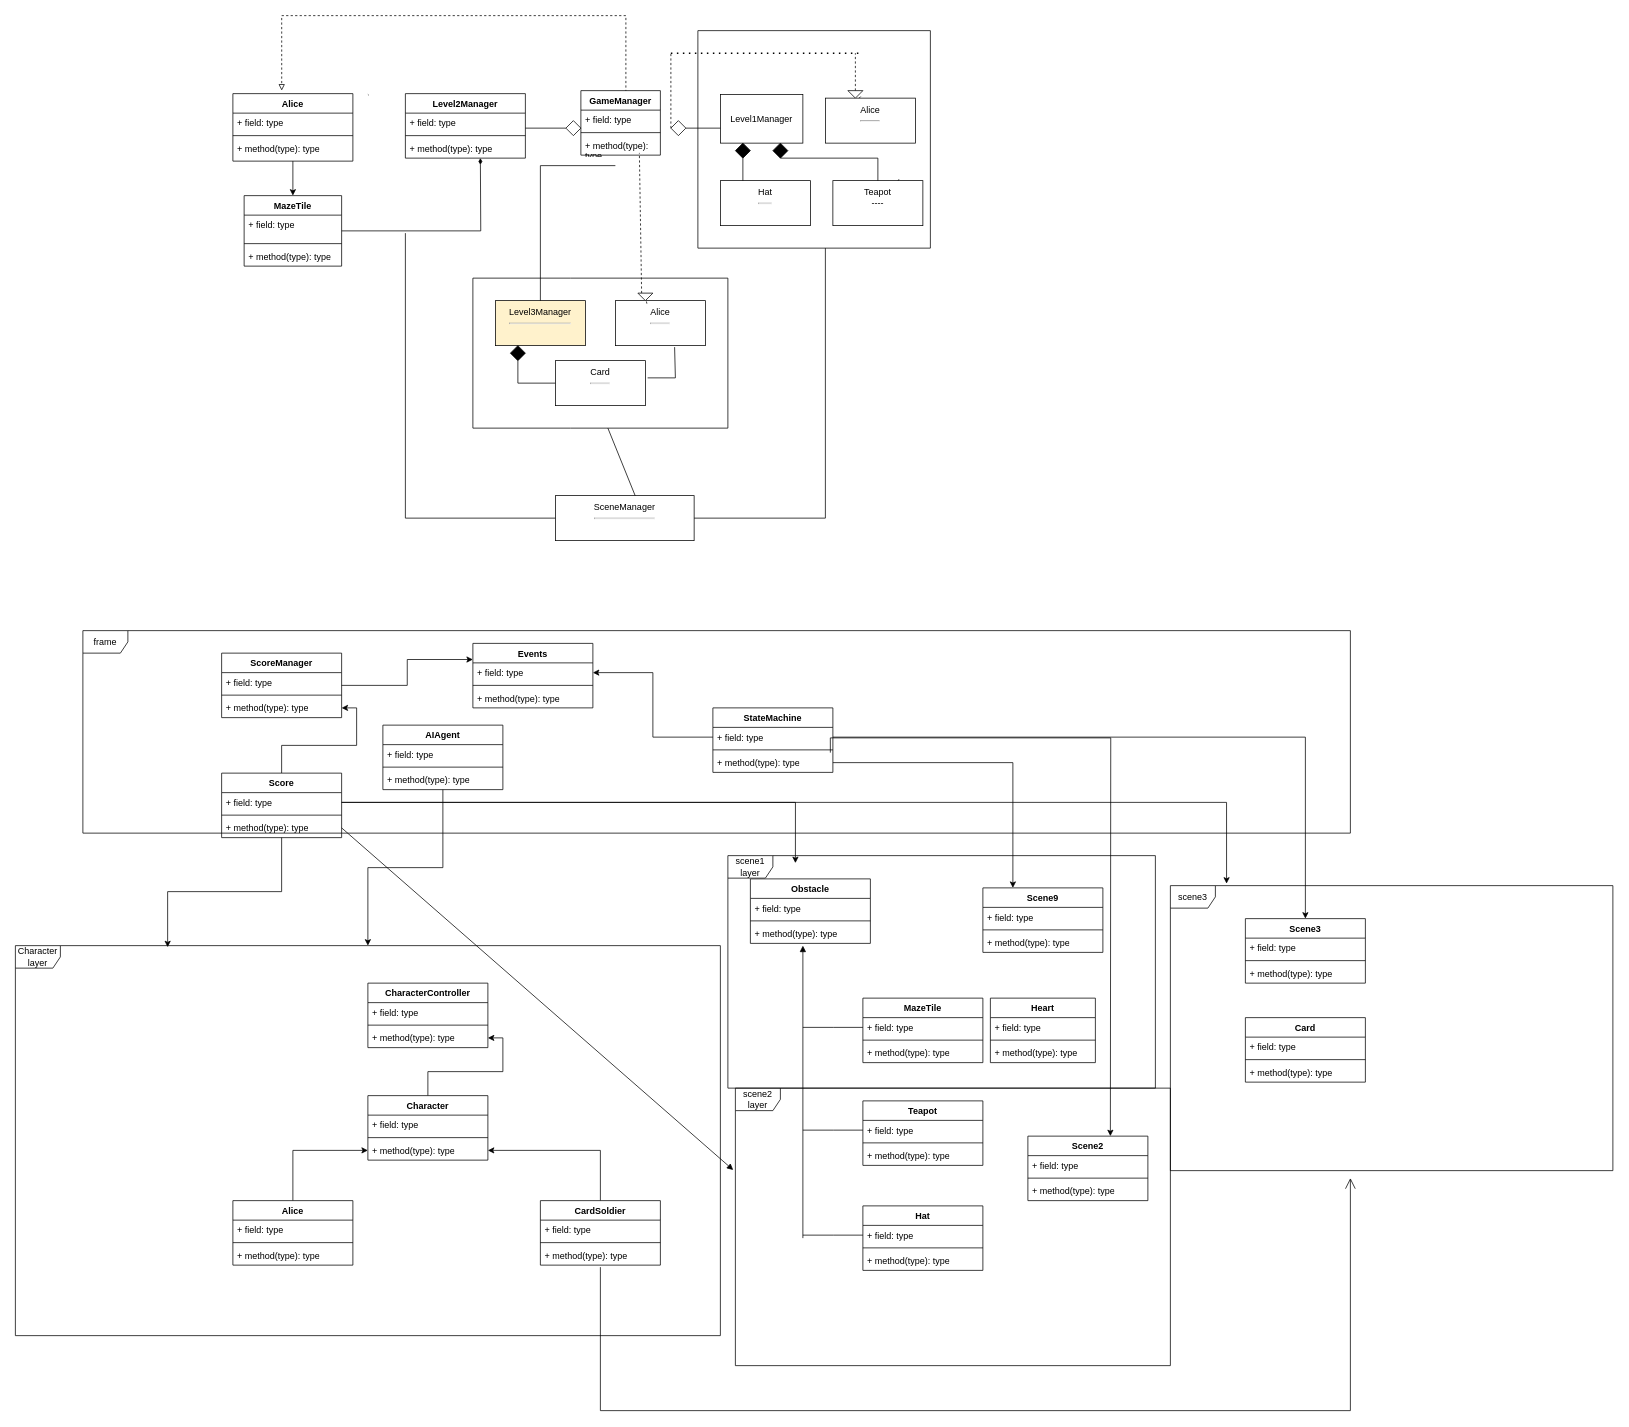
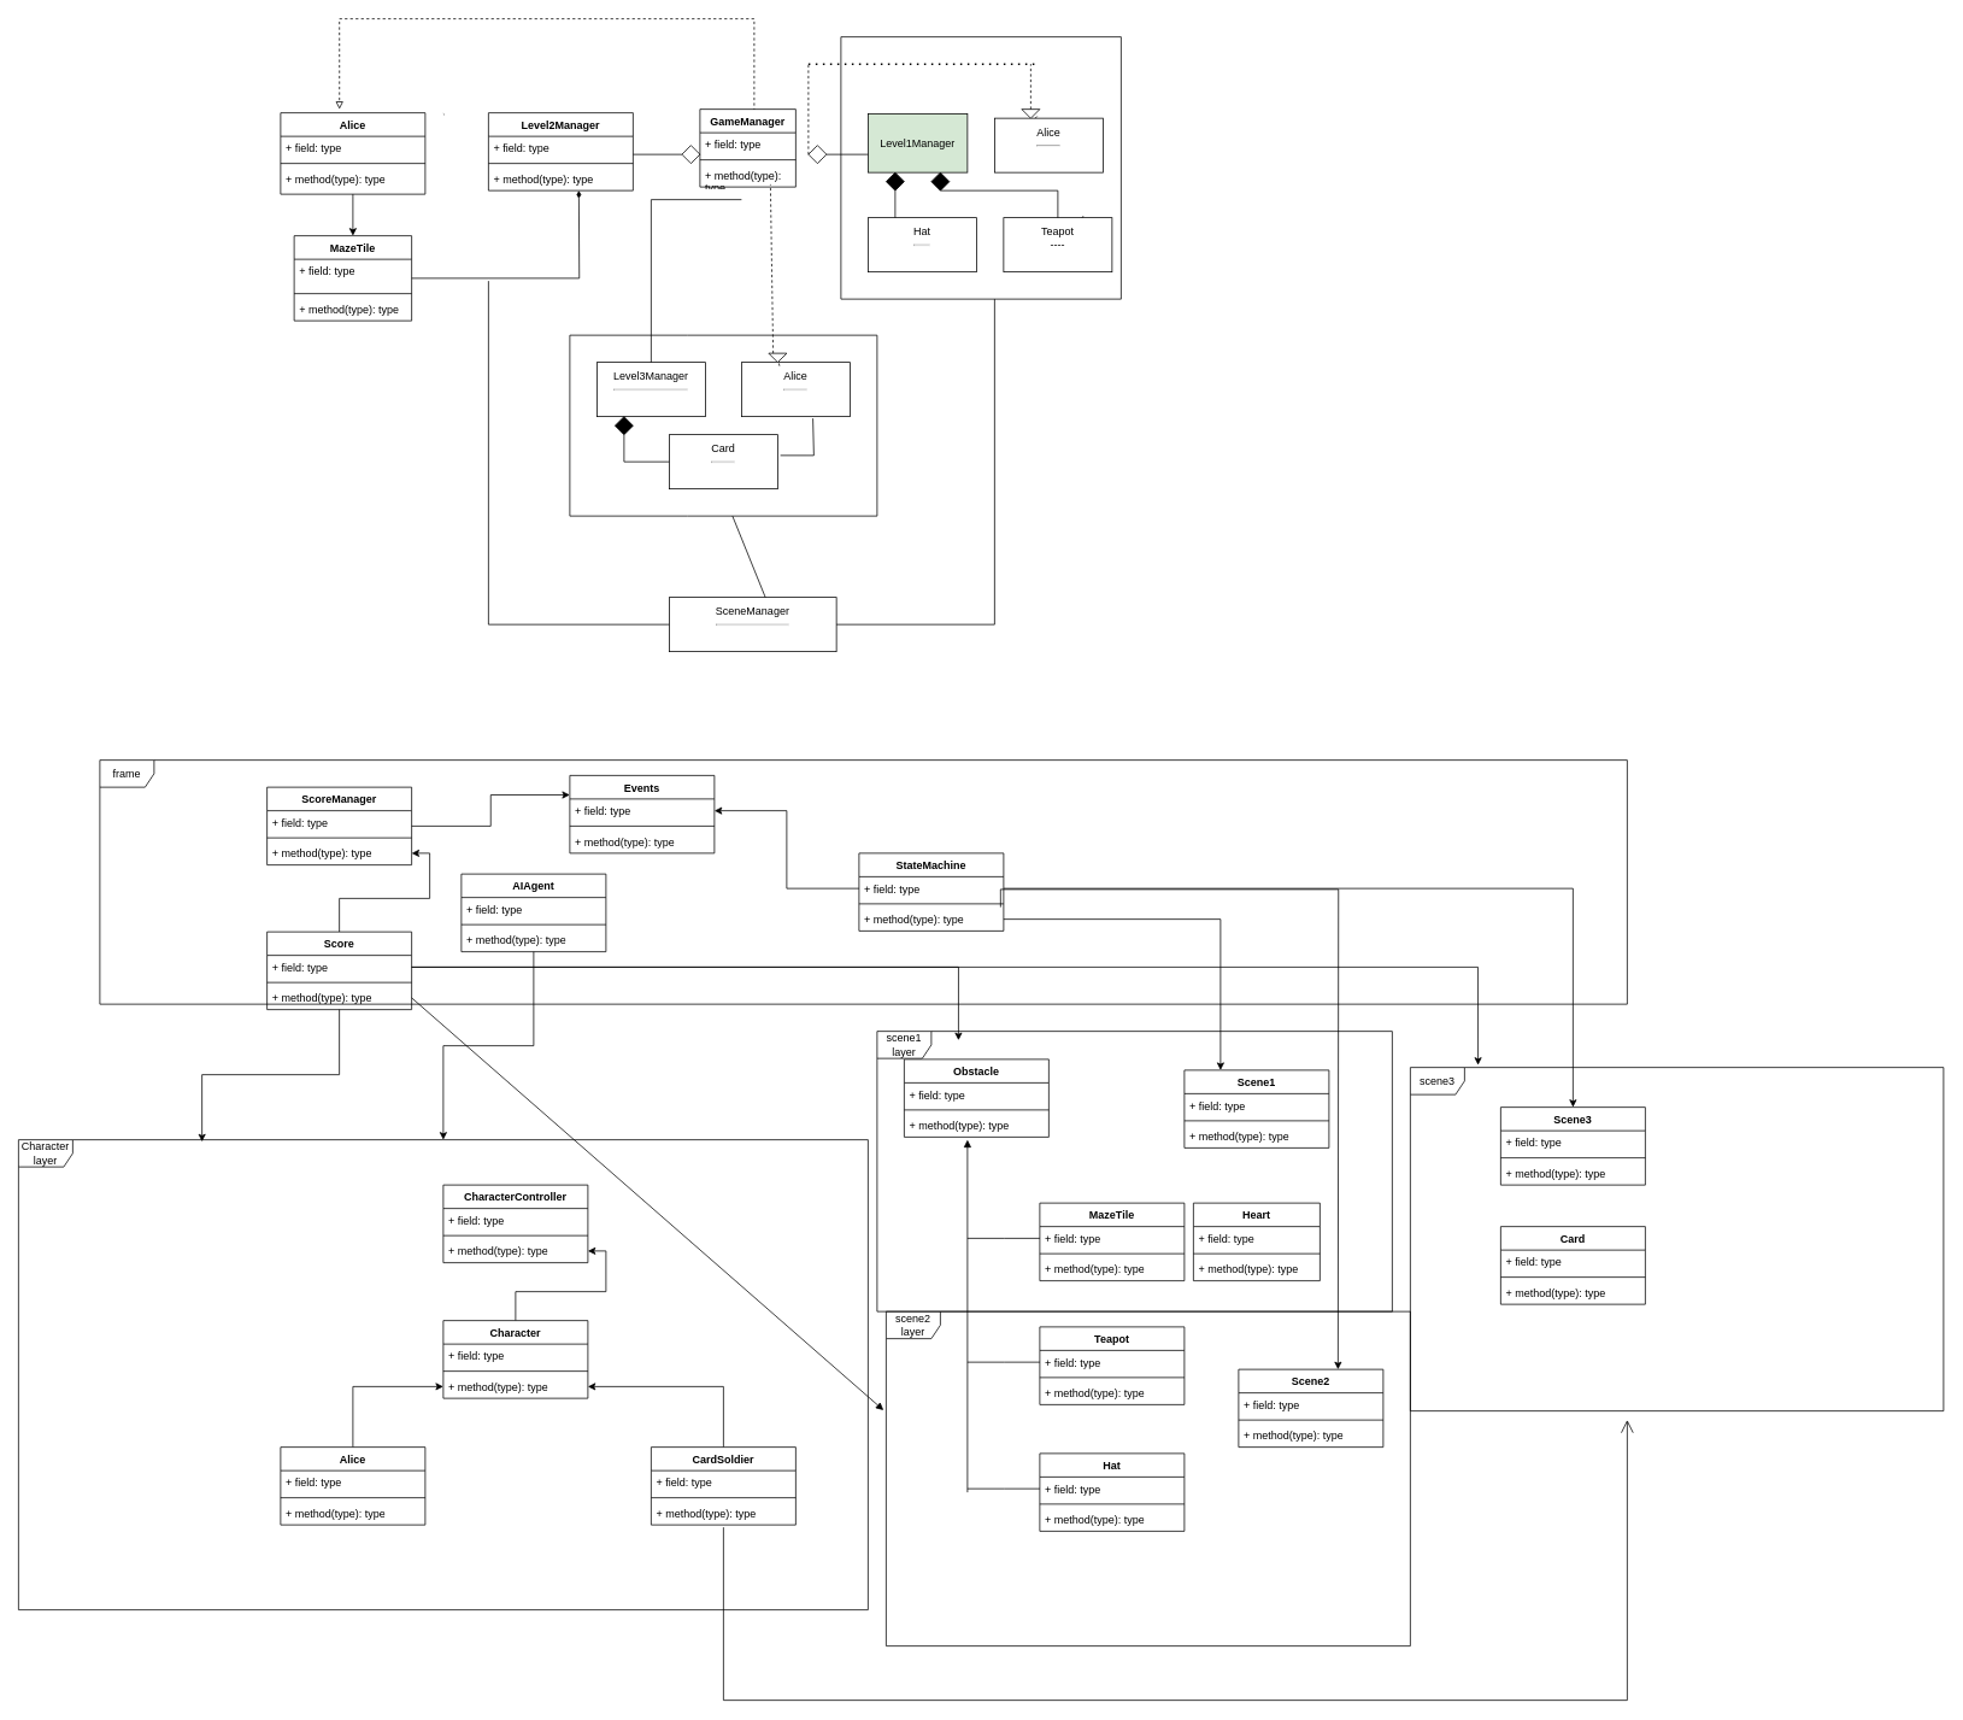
- <mxCell id="2" value="&lt;div&gt;Level1Manager&lt;/div&gt;" style="rounded=0;whiteSpace=wrap;html=1;" parent="1" vertex="1"><mxGeometry x="960" y="125" width="110" height="65" as="geometry" /></mxCell>
+ <mxCell id="2" value="&lt;div&gt;Level1Manager&lt;/div&gt;" style="rounded=0;whiteSpace=wrap;html=1;fillColor=#d5e8d4;" parent="1" vertex="1"><mxGeometry x="960" y="125" width="110" height="65" as="geometry" /></mxCell>
- <mxCell id="7" value="Level3Manager&lt;div&gt;&lt;hr&gt;&lt;br&gt;&lt;/div&gt;" style="rounded=0;whiteSpace=wrap;html=1;fillColor=#fff2cc;" parent="1" vertex="1"><mxGeometry x="660" y="400" width="120" height="60" as="geometry" /></mxCell>
+ <mxCell id="7" value="Level3Manager&lt;div&gt;&lt;hr&gt;&lt;br&gt;&lt;/div&gt;" style="rounded=0;whiteSpace=wrap;html=1;" parent="1" vertex="1"><mxGeometry x="660" y="400" width="120" height="60" as="geometry" /></mxCell>
- <mxCell id="127" value="Scene9" style="swimlane;fontStyle=1;align=center;verticalAlign=top;childLayout=stackLayout;horizontal=1;startSize=26;horizontalStack=0;resizeParent=1;resizeParentMax=0;resizeLast=0;collapsible=1;marginBottom=0;whiteSpace=wrap;html=1;" parent="1" vertex="1"><mxGeometry x="1310" y="1183" width="160" height="86" as="geometry" /></mxCell>
+ <mxCell id="127" value="Scene1" style="swimlane;fontStyle=1;align=center;verticalAlign=top;childLayout=stackLayout;horizontal=1;startSize=26;horizontalStack=0;resizeParent=1;resizeParentMax=0;resizeLast=0;collapsible=1;marginBottom=0;whiteSpace=wrap;html=1;" parent="1" vertex="1"><mxGeometry x="1310" y="1183" width="160" height="86" as="geometry" /></mxCell>
